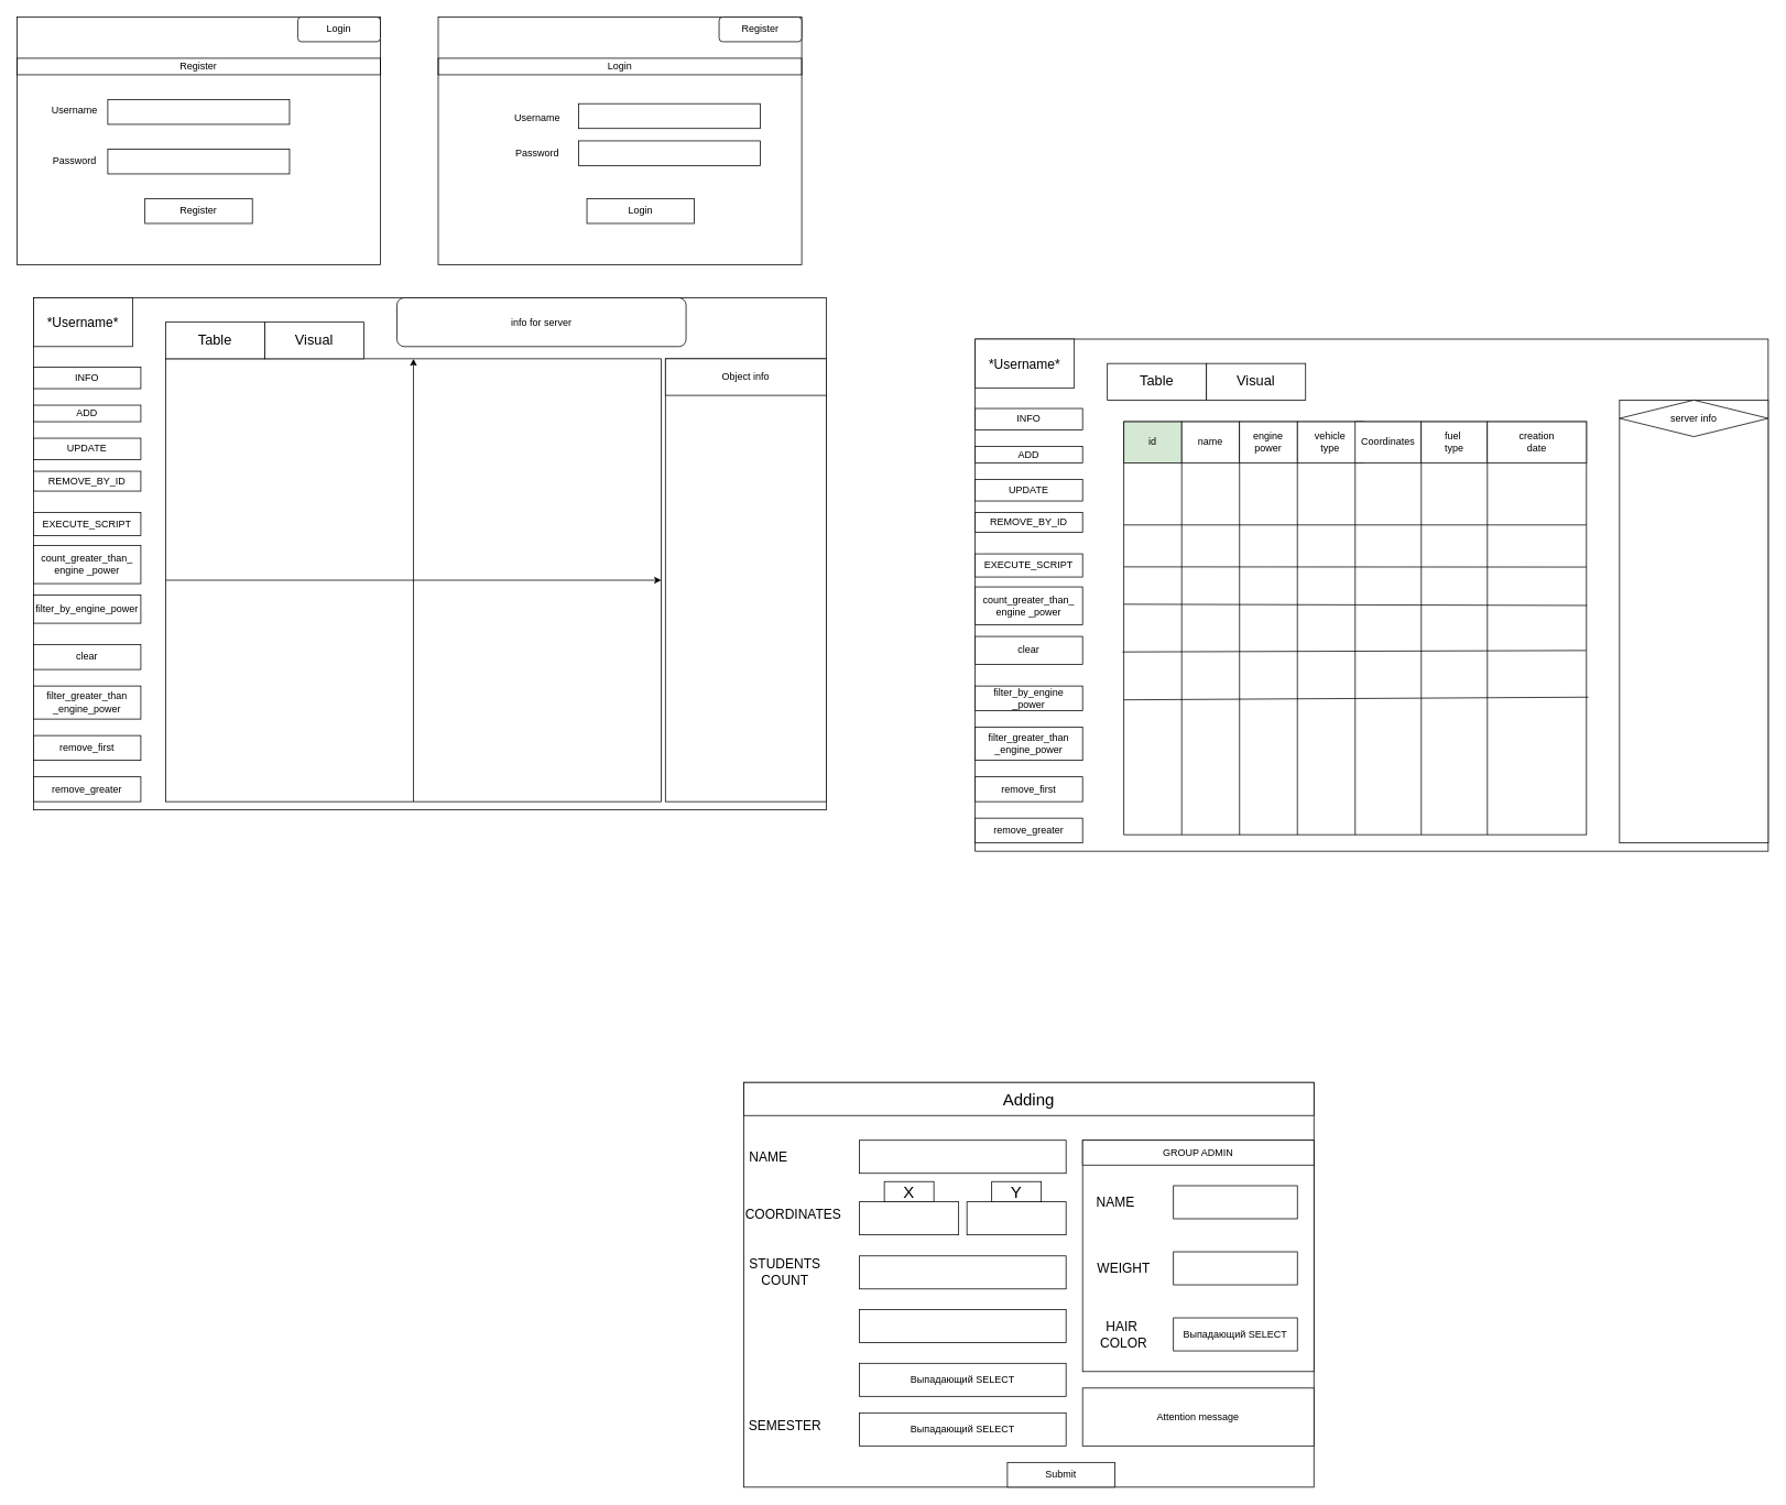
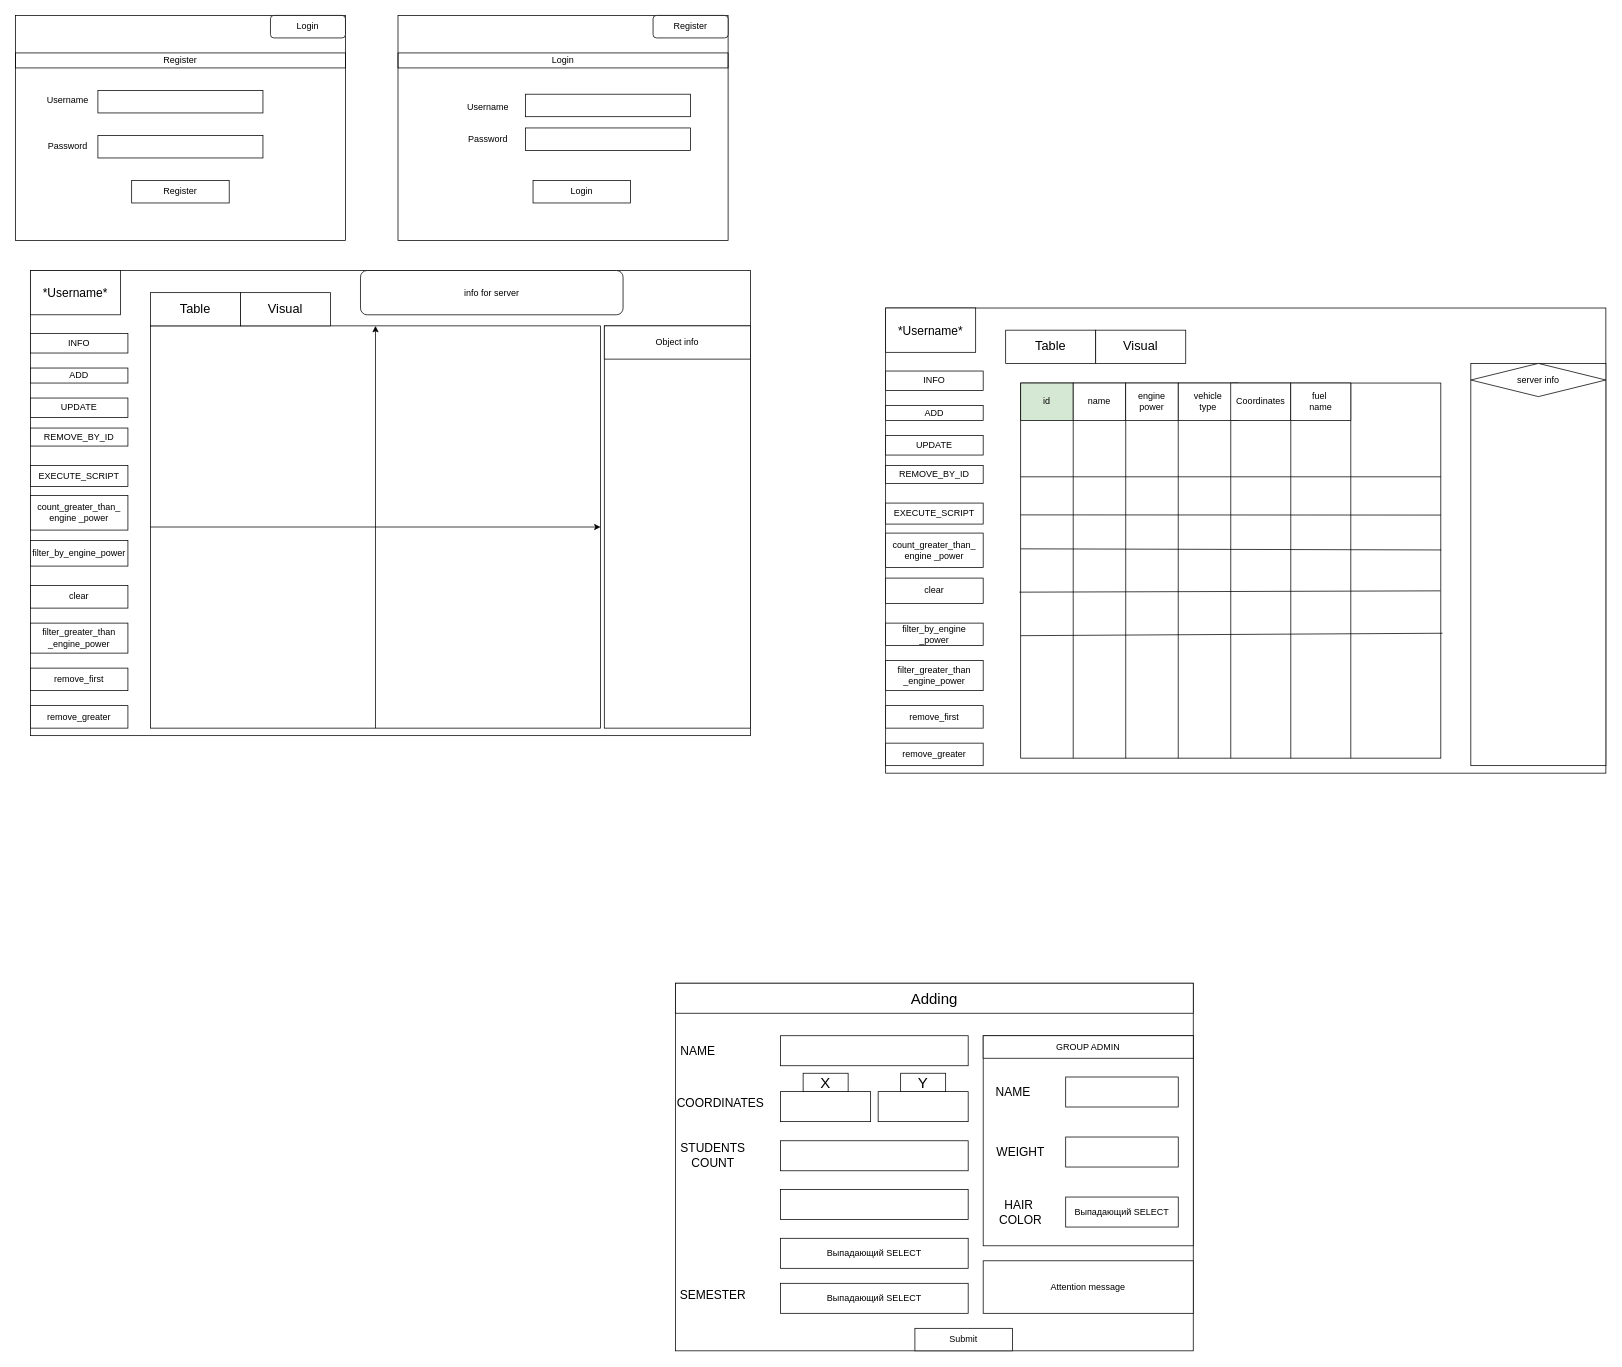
- <mxCell id="74" value="fuel&amp;nbsp;&lt;br&gt;type" style="rounded=0;whiteSpace=wrap;html=1;" vertex="1" parent="18"><mxGeometry x="1680" y="150" width="80" height="50" as="geometry" /></mxCell>
+ <mxCell id="74" value="fuel&amp;nbsp;&lt;br&gt;name" style="rounded=0;whiteSpace=wrap;html=1;" vertex="1" parent="18"><mxGeometry x="1680" y="150" width="80" height="50" as="geometry" /></mxCell>
- <mxCell id="75" value="creation&lt;br&gt;date" style="rounded=0;whiteSpace=wrap;html=1;" vertex="1" parent="18"><mxGeometry x="1760" y="150" width="120" height="50" as="geometry" /></mxCell>
